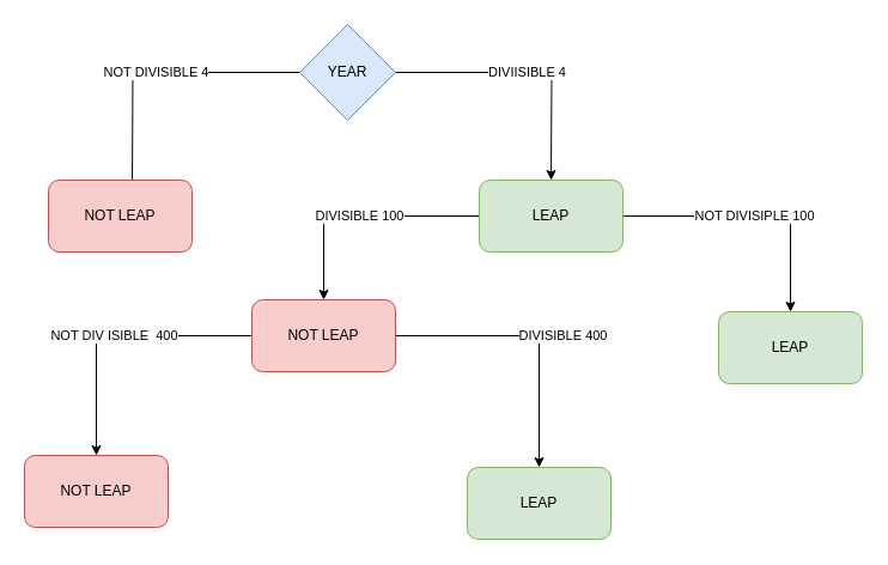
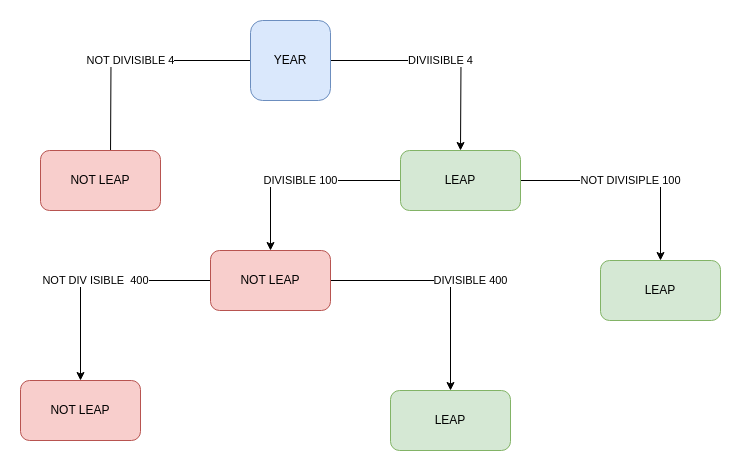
- <mxCell id="4" value="YEAR" style="rhombus;whiteSpace=wrap;html=1;fillColor=#dae8fc;strokeColor=#6c8ebf;" vertex="1" parent="1"><mxGeometry x="250" y="20" width="80" height="80" as="geometry" /></mxCell>
+ <mxCell id="4" value="YEAR" style="whiteSpace=wrap;html=1;fillColor=#dae8fc;strokeColor=#6c8ebf;rounded=1;" vertex="1" parent="1"><mxGeometry x="250" y="20" width="80" height="80" as="geometry" /></mxCell>
